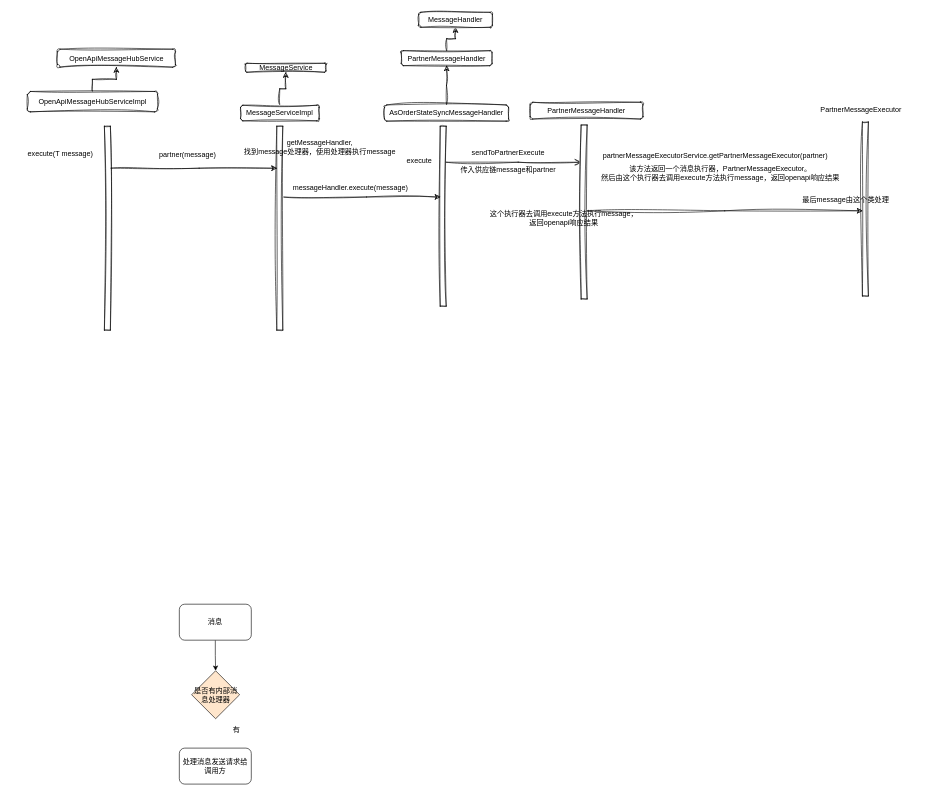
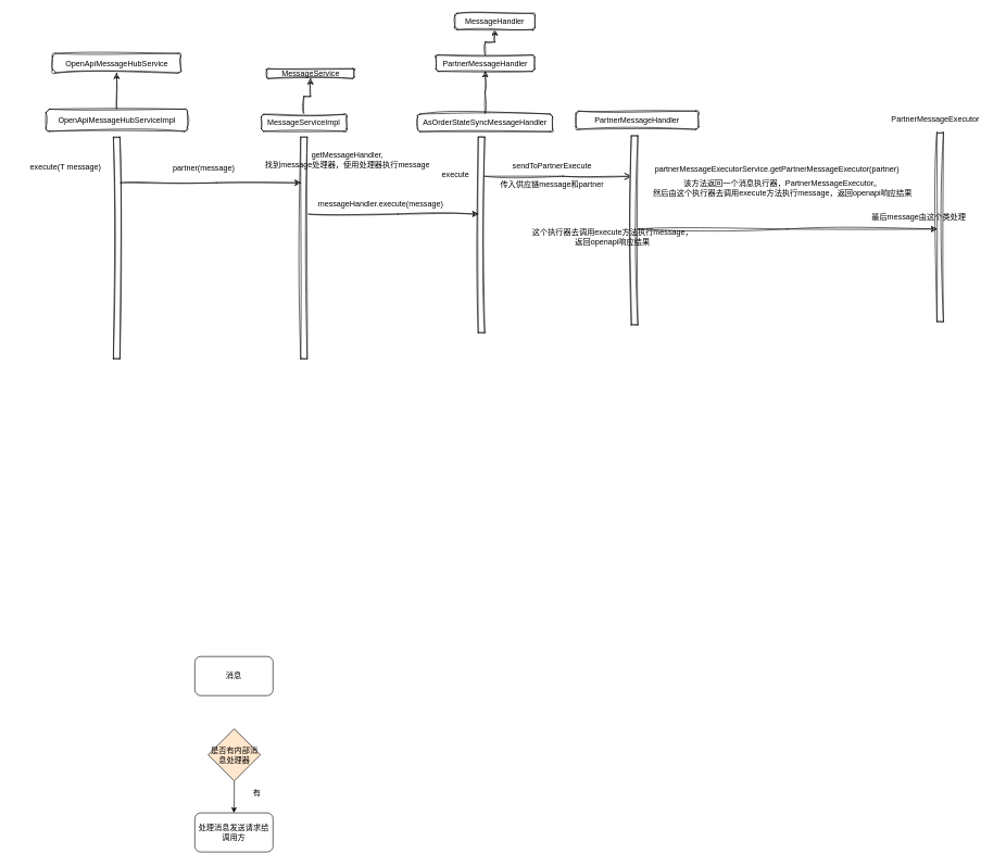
- <mxCell id="30" value="OpenApiMessageHubService" style="rounded=1;whiteSpace=wrap;labelBackgroundColor=none;sketch=1;curveFitting=1;jiggle=2;" parent="1" vertex="1"><mxGeometry x="94.5" y="81.5" width="197" height="30" as="geometry" /></mxCell>
+ <mxCell id="30" value="OpenApiMessageHubService" style="rounded=1;whiteSpace=wrap;labelBackgroundColor=none;sketch=1;curveFitting=1;jiggle=2;" parent="1" vertex="1"><mxGeometry x="79.5" y="81.5" width="197" height="30" as="geometry" /></mxCell>
- <mxCell id="27" value="OpenApiMessageHubServiceImpl" style="rounded=1;whiteSpace=wrap;labelBackgroundColor=none;sketch=1;curveFitting=1;jiggle=2;" parent="1" vertex="1"><mxGeometry x="44.5" y="152" width="217" height="34" as="geometry" /></mxCell>
+ <mxCell id="27" value="OpenApiMessageHubServiceImpl" style="rounded=1;whiteSpace=wrap;labelBackgroundColor=none;sketch=1;curveFitting=1;jiggle=2;" parent="1" vertex="1"><mxGeometry x="69.5" y="167" width="217" height="34" as="geometry" /></mxCell>
- <mxCell id="35" style="edgeStyle=orthogonalEdgeStyle;rounded=0;orthogonalLoop=1;jettySize=auto;html=1;entryX=0.5;entryY=0;entryDx=0;entryDy=0;" parent="1" source="36" target="38" edge="1"><mxGeometry relative="1" as="geometry"><mxPoint x="358" y="1146" as="targetPoint" /></mxGeometry></mxCell>
+ <mxCell id="37" style="edgeStyle=orthogonalEdgeStyle;rounded=0;orthogonalLoop=1;jettySize=auto;html=1;exitX=0.5;exitY=1;exitDx=0;exitDy=0;entryX=0.5;entryY=0;entryDx=0;entryDy=0;" parent="1" source="38" target="39" edge="1"><mxGeometry relative="1" as="geometry" /></mxCell>
